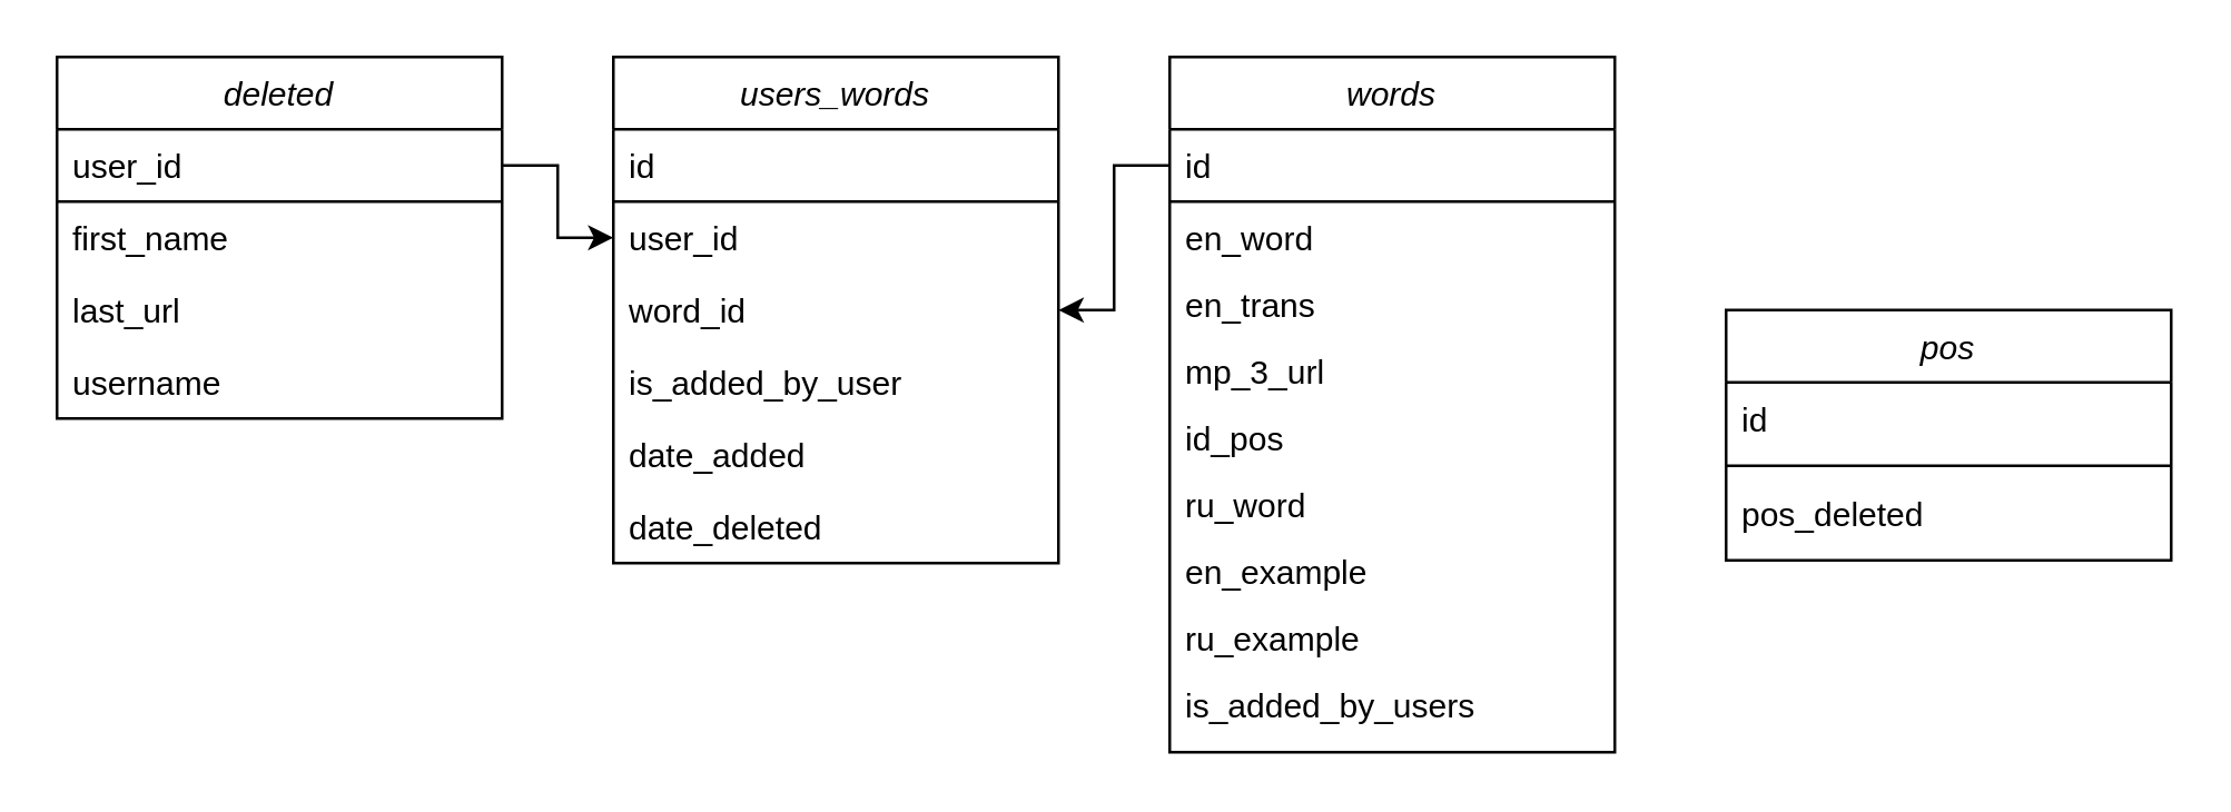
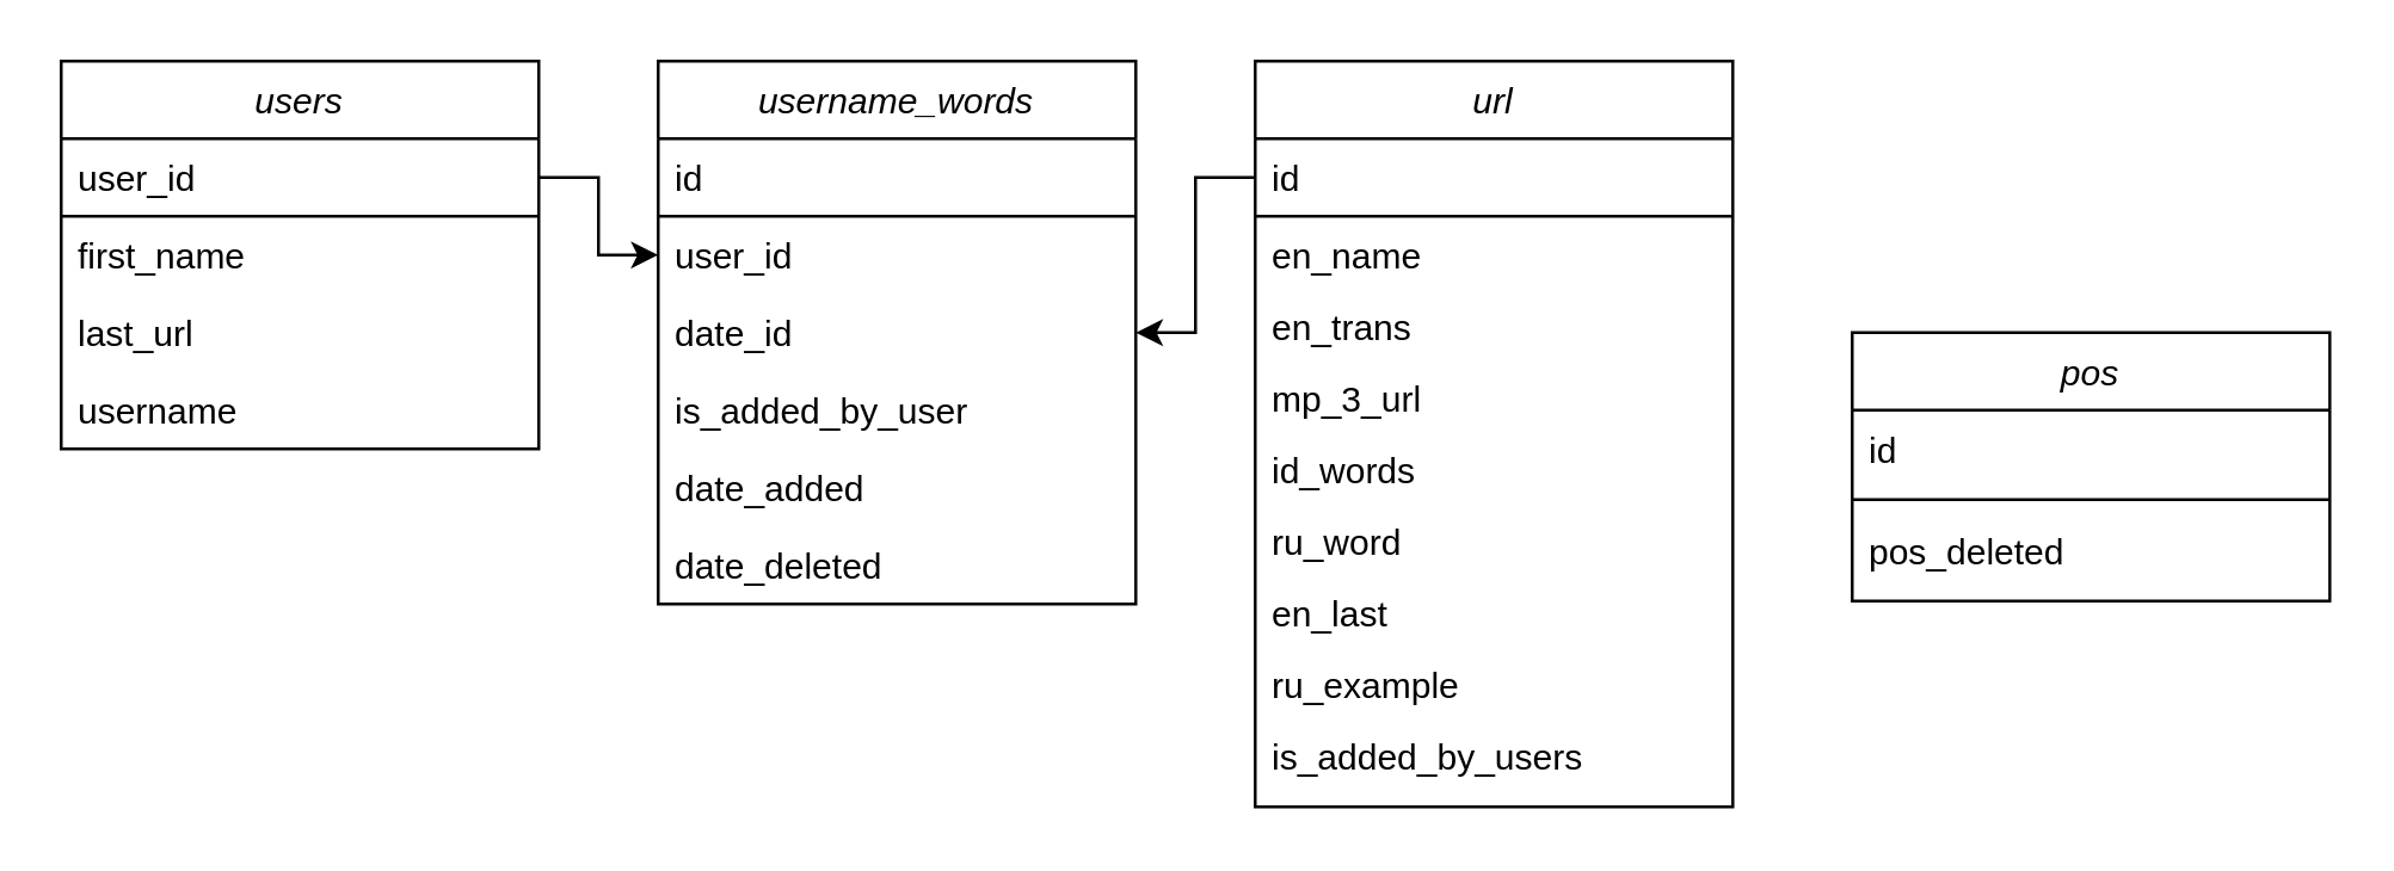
- <mxCell id="2" value="deleted" style="swimlane;fontStyle=2;align=center;verticalAlign=top;childLayout=stackLayout;horizontal=1;startSize=26;horizontalStack=0;resizeParent=1;resizeLast=0;collapsible=1;marginBottom=0;rounded=0;shadow=0;strokeWidth=1;" vertex="1" parent="1"><mxGeometry x="20" y="20" width="160" height="130" as="geometry"><mxRectangle x="230" y="140" width="160" height="26" as="alternateBounds" /></mxGeometry></mxCell>
+ <mxCell id="2" value="users" style="swimlane;fontStyle=2;align=center;verticalAlign=top;childLayout=stackLayout;horizontal=1;startSize=26;horizontalStack=0;resizeParent=1;resizeLast=0;collapsible=1;marginBottom=0;rounded=0;shadow=0;strokeWidth=1;" vertex="1" parent="1"><mxGeometry x="20" y="20" width="160" height="130" as="geometry"><mxRectangle x="230" y="140" width="160" height="26" as="alternateBounds" /></mxGeometry></mxCell>
- <mxCell id="23" value="users_words" style="swimlane;fontStyle=2;align=center;verticalAlign=top;childLayout=stackLayout;horizontal=1;startSize=26;horizontalStack=0;resizeParent=1;resizeLast=0;collapsible=1;marginBottom=0;rounded=0;shadow=0;strokeWidth=1;" vertex="1" parent="1"><mxGeometry x="220" y="20" width="160" height="182" as="geometry"><mxRectangle x="230" y="140" width="160" height="26" as="alternateBounds" /></mxGeometry></mxCell>
+ <mxCell id="23" value="username_words" style="swimlane;fontStyle=2;align=center;verticalAlign=top;childLayout=stackLayout;horizontal=1;startSize=26;horizontalStack=0;resizeParent=1;resizeLast=0;collapsible=1;marginBottom=0;rounded=0;shadow=0;strokeWidth=1;" vertex="1" parent="1"><mxGeometry x="220" y="20" width="160" height="182" as="geometry"><mxRectangle x="230" y="140" width="160" height="26" as="alternateBounds" /></mxGeometry></mxCell>
- <mxCell id="8" value="words" style="swimlane;fontStyle=2;align=center;verticalAlign=top;childLayout=stackLayout;horizontal=1;startSize=26;horizontalStack=0;resizeParent=1;resizeLast=0;collapsible=1;marginBottom=0;rounded=0;shadow=0;strokeWidth=1;" vertex="1" parent="1"><mxGeometry x="420" y="20" width="160" height="250" as="geometry"><mxRectangle x="230" y="140" width="160" height="26" as="alternateBounds" /></mxGeometry></mxCell>
+ <mxCell id="8" value="url" style="swimlane;fontStyle=2;align=center;verticalAlign=top;childLayout=stackLayout;horizontal=1;startSize=26;horizontalStack=0;resizeParent=1;resizeLast=0;collapsible=1;marginBottom=0;rounded=0;shadow=0;strokeWidth=1;" vertex="1" parent="1"><mxGeometry x="420" y="20" width="160" height="250" as="geometry"><mxRectangle x="230" y="140" width="160" height="26" as="alternateBounds" /></mxGeometry></mxCell>
- <mxCell id="11" value="en_word" style="text;align=left;verticalAlign=top;spacingLeft=4;spacingRight=4;overflow=hidden;rotatable=0;points=[[0,0.5],[1,0.5]];portConstraint=eastwest;shadow=0;" vertex="1" parent="8"><mxGeometry y="52" width="160" height="24" as="geometry" /></mxCell>
+ <mxCell id="11" value="en_name" style="text;align=left;verticalAlign=top;spacingLeft=4;spacingRight=4;overflow=hidden;rotatable=0;points=[[0,0.5],[1,0.5]];portConstraint=eastwest;shadow=0;" vertex="1" parent="8"><mxGeometry y="52" width="160" height="24" as="geometry" /></mxCell>
- <mxCell id="26" value="word_id" style="text;align=left;verticalAlign=top;spacingLeft=4;spacingRight=4;overflow=hidden;rotatable=0;points=[[0,0.5],[1,0.5]];portConstraint=eastwest;shadow=0;" vertex="1" parent="23"><mxGeometry y="78" width="160" height="26" as="geometry" /></mxCell>
+ <mxCell id="26" value="date_id" style="text;align=left;verticalAlign=top;spacingLeft=4;spacingRight=4;overflow=hidden;rotatable=0;points=[[0,0.5],[1,0.5]];portConstraint=eastwest;shadow=0;" vertex="1" parent="23"><mxGeometry y="78" width="160" height="26" as="geometry" /></mxCell>
- <mxCell id="14" value="id_pos" style="text;align=left;verticalAlign=top;spacingLeft=4;spacingRight=4;overflow=hidden;rotatable=0;points=[[0,0.5],[1,0.5]];portConstraint=eastwest;shadow=0;" vertex="1" parent="8"><mxGeometry y="124" width="160" height="24" as="geometry" /></mxCell>
+ <mxCell id="14" value="id_words" style="text;align=left;verticalAlign=top;spacingLeft=4;spacingRight=4;overflow=hidden;rotatable=0;points=[[0,0.5],[1,0.5]];portConstraint=eastwest;shadow=0;" vertex="1" parent="8"><mxGeometry y="124" width="160" height="24" as="geometry" /></mxCell>
- <mxCell id="16" value="en_example" style="text;align=left;verticalAlign=top;spacingLeft=4;spacingRight=4;overflow=hidden;rotatable=0;points=[[0,0.5],[1,0.5]];portConstraint=eastwest;shadow=0;" vertex="1" parent="8"><mxGeometry y="172" width="160" height="24" as="geometry" /></mxCell>
+ <mxCell id="16" value="en_last" style="text;align=left;verticalAlign=top;spacingLeft=4;spacingRight=4;overflow=hidden;rotatable=0;points=[[0,0.5],[1,0.5]];portConstraint=eastwest;shadow=0;" vertex="1" parent="8"><mxGeometry y="172" width="160" height="24" as="geometry" /></mxCell>
